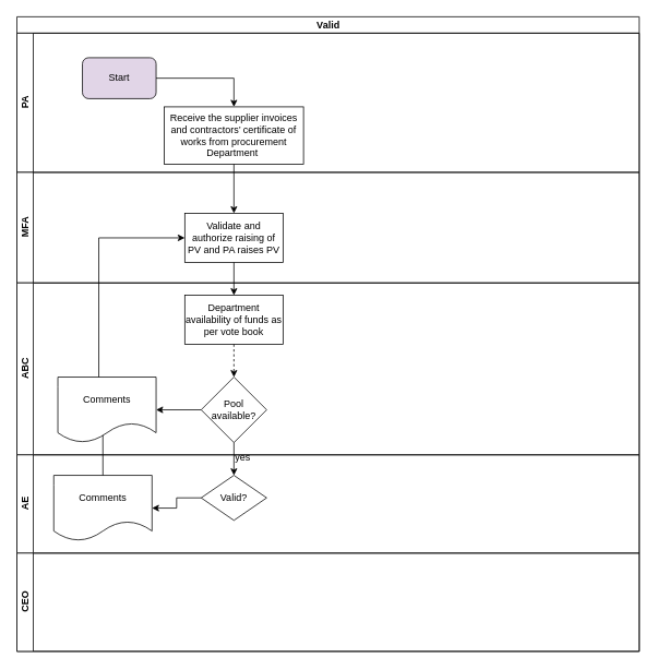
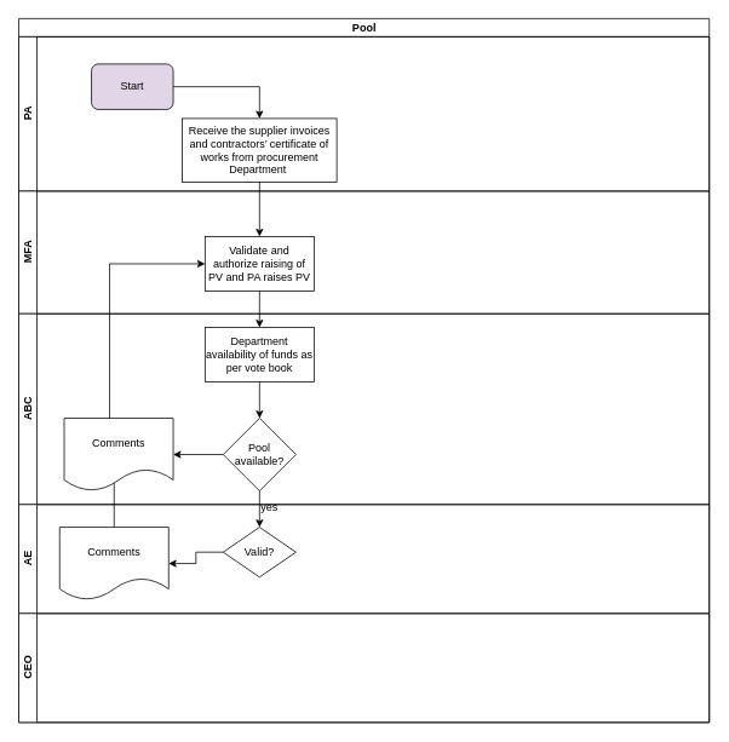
- <mxCell id="2" value="Valid" style="swimlane;html=1;childLayout=stackLayout;resizeParent=1;resizeParentMax=0;horizontal=1;startSize=20;horizontalStack=0;" vertex="1" parent="1"><mxGeometry x="20" y="20" width="760" height="775" as="geometry" /></mxCell>
+ <mxCell id="2" value="Pool" style="swimlane;html=1;childLayout=stackLayout;resizeParent=1;resizeParentMax=0;horizontal=1;startSize=20;horizontalStack=0;" vertex="1" parent="1"><mxGeometry x="20" y="20" width="760" height="775" as="geometry" /></mxCell>
- <mxCell id="12" value="" style="edgeStyle=orthogonalEdgeStyle;rounded=0;orthogonalLoop=1;jettySize=auto;html=1;dashed=1;" edge="1" parent="9" source="10" target="11"><mxGeometry relative="1" as="geometry" /></mxCell>
+ <mxCell id="12" value="" style="edgeStyle=orthogonalEdgeStyle;rounded=0;orthogonalLoop=1;jettySize=auto;html=1;" edge="1" parent="9" source="10" target="11"><mxGeometry relative="1" as="geometry" /></mxCell>
